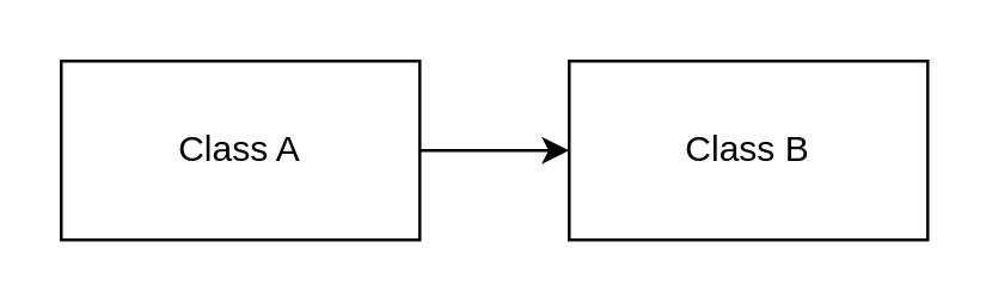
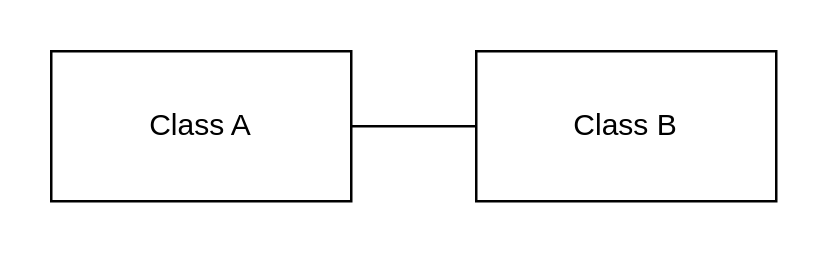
- <mxCell id="2" style="edgeStyle=orthogonalEdgeStyle;rounded=0;orthogonalLoop=1;jettySize=auto;html=1;entryX=0;entryY=0.5;entryDx=0;entryDy=0;" edge="1" parent="1" source="3" target="4"><mxGeometry relative="1" as="geometry" /></mxCell>
+ <mxCell id="2" style="edgeStyle=orthogonalEdgeStyle;rounded=0;orthogonalLoop=1;jettySize=auto;html=1;entryX=0;entryY=0.5;entryDx=0;entryDy=0;endArrow=none;" edge="1" parent="1" source="3" target="4"><mxGeometry relative="1" as="geometry" /></mxCell>
